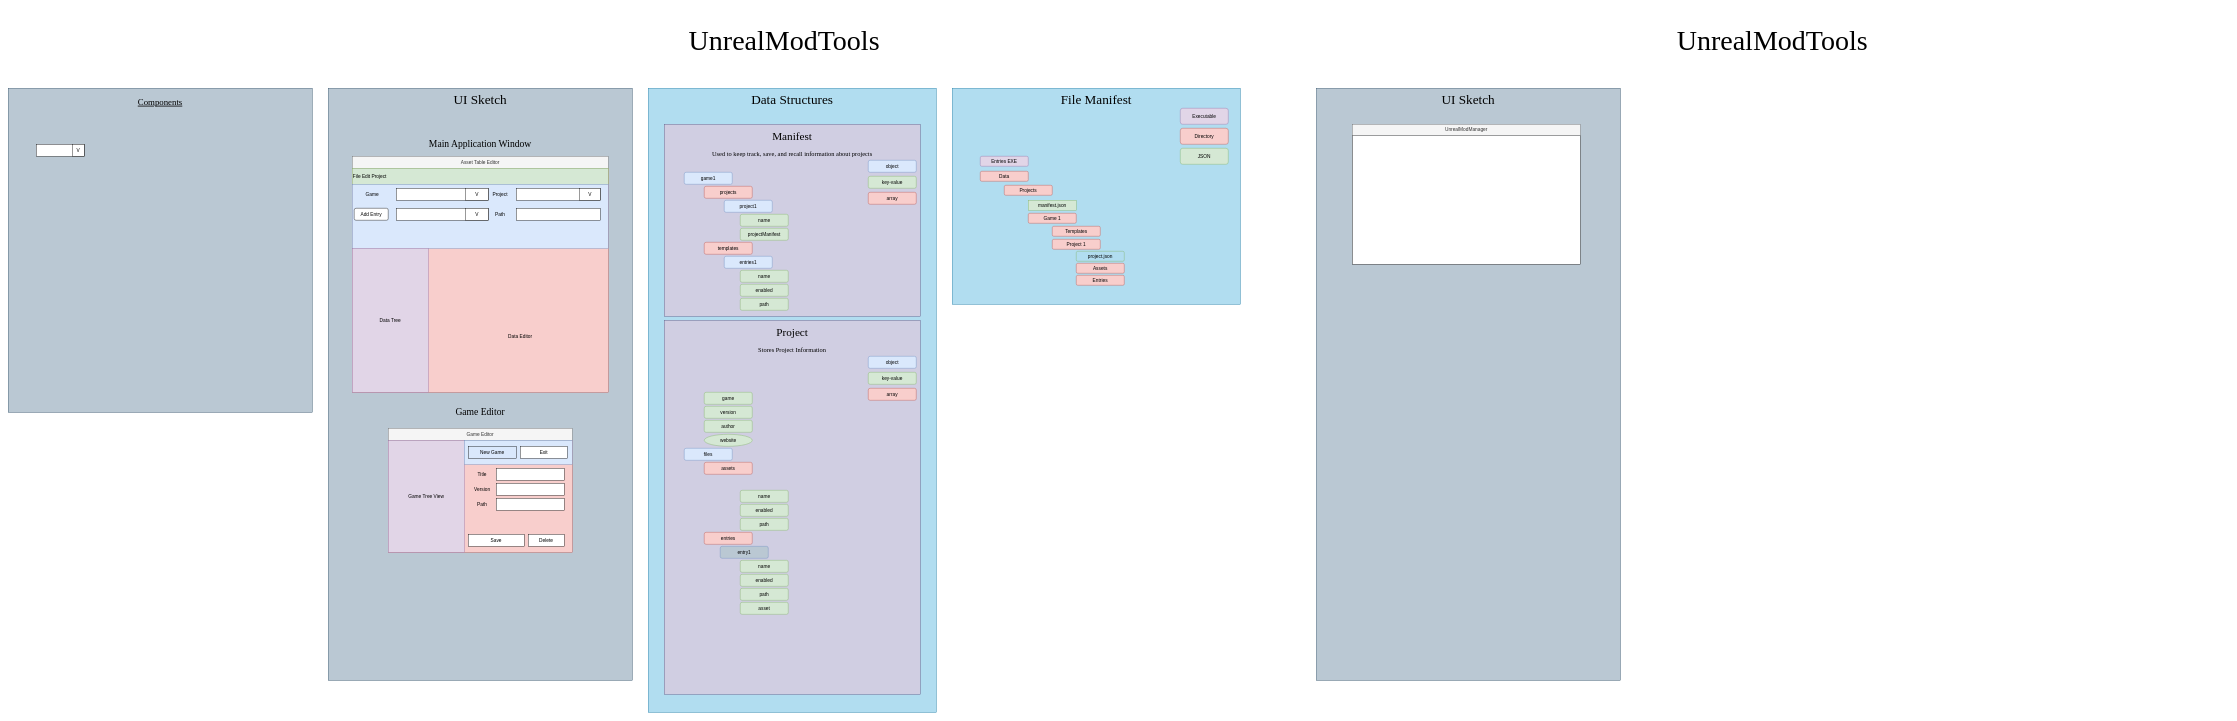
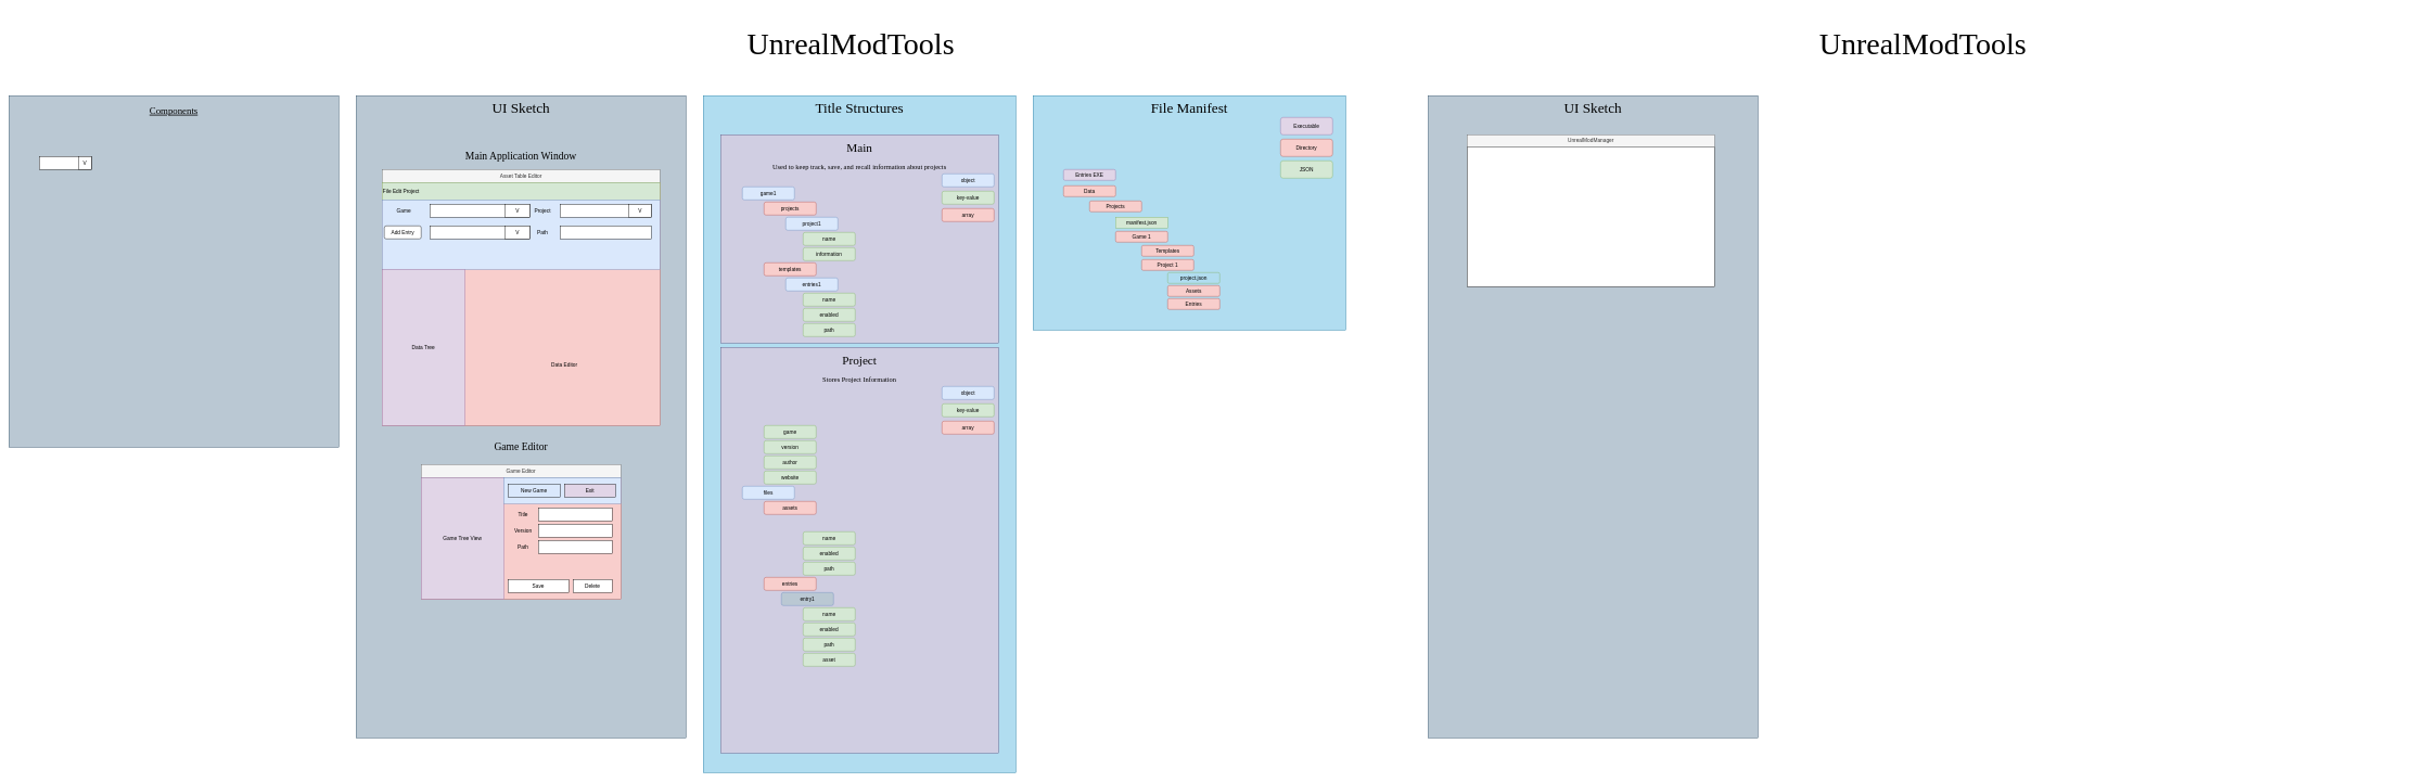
- <mxCell id="31" value="Data Structures" style="text;html=1;align=center;verticalAlign=middle;whiteSpace=wrap;rounded=0;fontSize=33;fontFamily=Verdana;fontStyle=0" parent="1" vertex="1"><mxGeometry x="1620" y="220" width="720" height="60" as="geometry" /></mxCell>
+ <mxCell id="31" value="Title Structures" style="text;html=1;align=center;verticalAlign=middle;whiteSpace=wrap;rounded=0;fontSize=33;fontFamily=Verdana;fontStyle=0" parent="1" vertex="1"><mxGeometry x="1620" y="220" width="720" height="60" as="geometry" /></mxCell>
- <mxCell id="34" value="Manifest" style="text;html=1;align=center;verticalAlign=middle;whiteSpace=wrap;rounded=0;fontSize=28;fontFamily=Verdana;fontStyle=0" parent="1" vertex="1"><mxGeometry x="1660" y="310" width="640" height="60" as="geometry" /></mxCell>
+ <mxCell id="34" value="Main" style="text;html=1;align=center;verticalAlign=middle;whiteSpace=wrap;rounded=0;fontSize=28;fontFamily=Verdana;fontStyle=0" parent="1" vertex="1"><mxGeometry x="1660" y="310" width="640" height="60" as="geometry" /></mxCell>
- <mxCell id="79" value="projectManifest" style="rounded=1;whiteSpace=wrap;html=1;fillColor=#d5e8d4;strokeColor=#82b366;" parent="1" vertex="1"><mxGeometry x="1850" y="570" width="120" height="30" as="geometry" /></mxCell>
+ <mxCell id="79" value="information" style="rounded=1;whiteSpace=wrap;html=1;fillColor=#d5e8d4;strokeColor=#82b366;" parent="1" vertex="1"><mxGeometry x="1850" y="570" width="120" height="30" as="geometry" /></mxCell>
- <mxCell id="57" value="website" style="ellipse;whiteSpace=wrap;html=1;fillColor=#d5e8d4;strokeColor=#82b366;" parent="1" vertex="1"><mxGeometry x="1760" y="1085" width="120" height="30" as="geometry" /></mxCell>
+ <mxCell id="57" value="website" style="rounded=1;whiteSpace=wrap;html=1;fillColor=#d5e8d4;strokeColor=#82b366;" parent="1" vertex="1"><mxGeometry x="1760" y="1085" width="120" height="30" as="geometry" /></mxCell>
- <mxCell id="99" value="Exit" style="rounded=0;whiteSpace=wrap;html=1;" parent="1" vertex="1"><mxGeometry x="1300" y="1115" width="117.5" height="30" as="geometry" /></mxCell>
+ <mxCell id="99" value="Exit" style="rounded=0;whiteSpace=wrap;html=1;fillColor=#e1d5e7;" parent="1" vertex="1"><mxGeometry x="1300" y="1115" width="117.5" height="30" as="geometry" /></mxCell>
